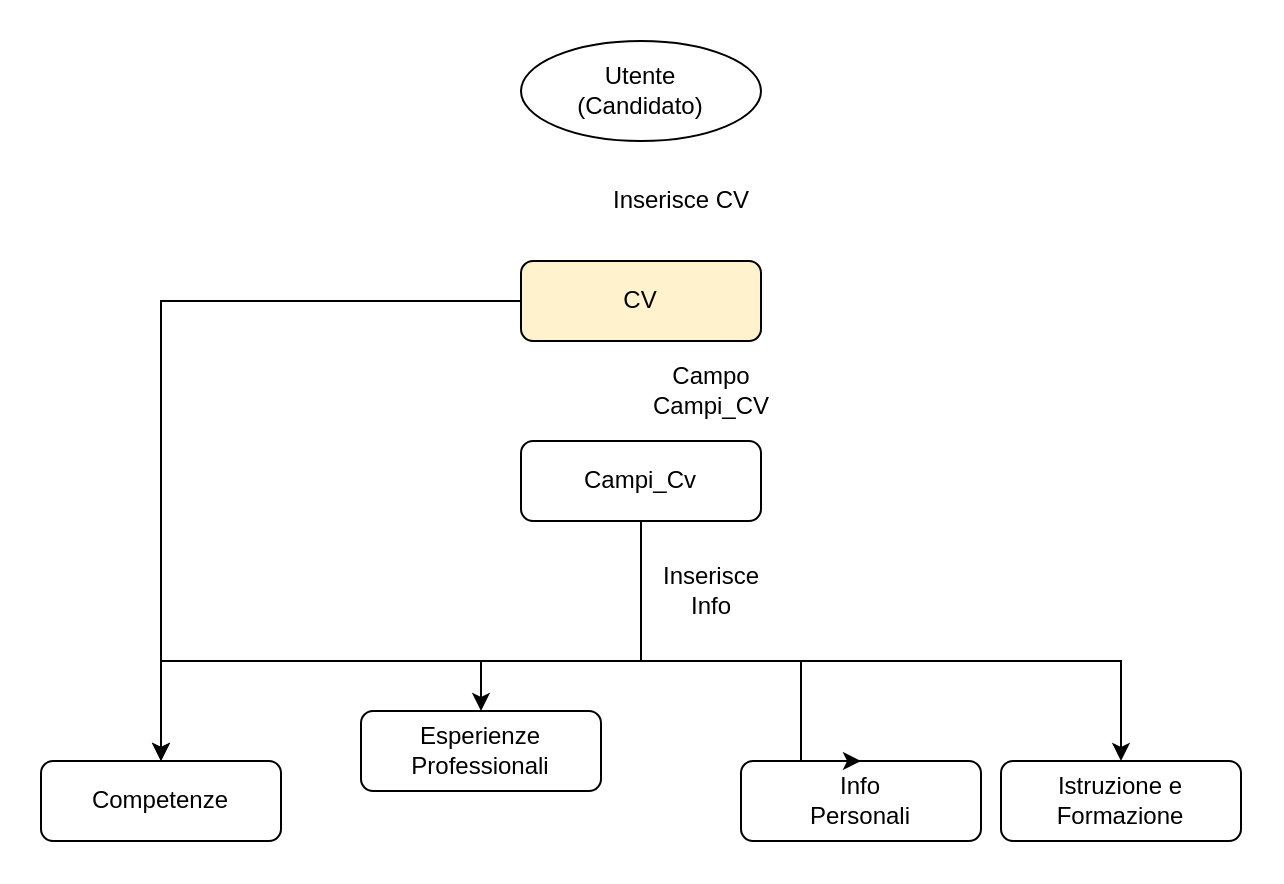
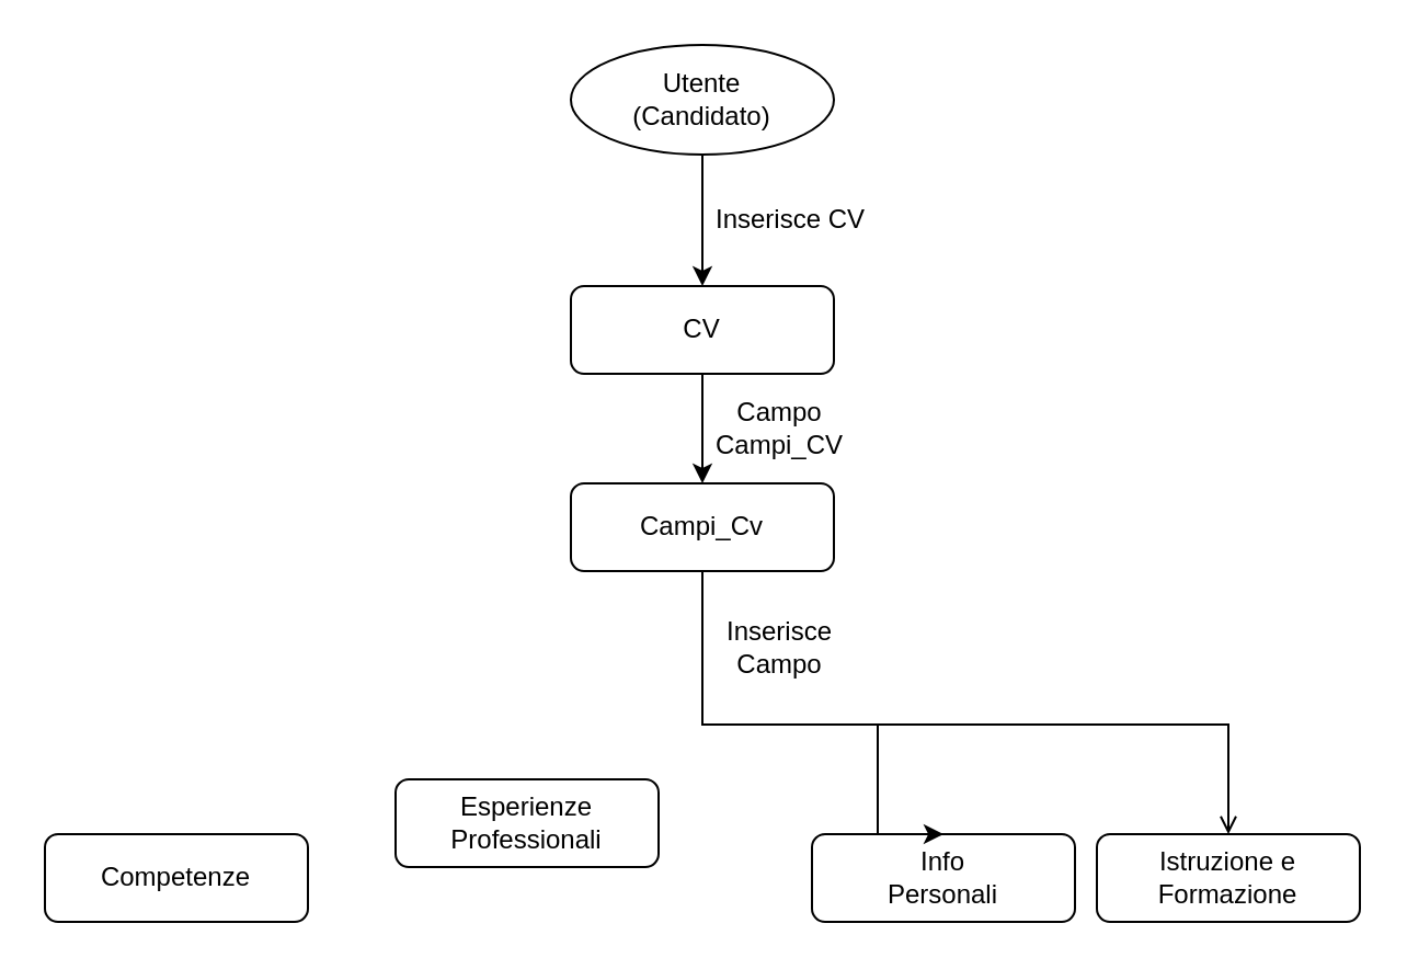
+ <mxCell id="2" style="edgeStyle=orthogonalEdgeStyle;rounded=0;orthogonalLoop=1;jettySize=auto;html=1;entryX=0.5;entryY=0;entryDx=0;entryDy=0;" edge="1" parent="1" source="3" target="5"><mxGeometry relative="1" as="geometry" /></mxCell>
- <mxCell id="6" value="Inserisce CV" style="text;html=1;align=center;verticalAlign=middle;resizable=0;points=[];autosize=1;" vertex="1" parent="1"><mxGeometry x="300" y="90" width="80" height="20" as="geometry" /></mxCell>
+ <mxCell id="6" value="Inserisce CV" style="text;html=1;align=center;verticalAlign=middle;resizable=0;points=[];autosize=1;" vertex="1" parent="1"><mxGeometry x="320" y="90" width="80" height="20" as="geometry" /></mxCell>
- <mxCell id="4" style="edgeStyle=orthogonalEdgeStyle;rounded=0;orthogonalLoop=1;jettySize=auto;html=1;" edge="1" parent="1" source="5" target="15"><mxGeometry relative="1" as="geometry" /></mxCell>
+ <mxCell id="4" style="edgeStyle=orthogonalEdgeStyle;rounded=0;orthogonalLoop=1;jettySize=auto;html=1;entryX=0.5;entryY=0;entryDx=0;entryDy=0;" edge="1" parent="1" source="5" target="13"><mxGeometry relative="1" as="geometry" /></mxCell>
- <mxCell id="5" value="CV" style="rounded=1;whiteSpace=wrap;html=1;fillColor=#fff2cc;" vertex="1" parent="1"><mxGeometry x="260" y="130" width="120" height="40" as="geometry" /></mxCell>
+ <mxCell id="5" value="CV" style="rounded=1;whiteSpace=wrap;html=1;" vertex="1" parent="1"><mxGeometry x="260" y="130" width="120" height="40" as="geometry" /></mxCell>
- <mxCell id="17" value="Inserisce&lt;br&gt;Info" style="text;html=1;align=center;verticalAlign=middle;resizable=0;points=[];autosize=1;" vertex="1" parent="1"><mxGeometry x="325" y="280" width="60" height="30" as="geometry" /></mxCell>
+ <mxCell id="17" value="Inserisce&lt;br&gt;Campo" style="text;html=1;align=center;verticalAlign=middle;resizable=0;points=[];autosize=1;" vertex="1" parent="1"><mxGeometry x="325" y="280" width="60" height="30" as="geometry" /></mxCell>
- <mxCell id="9" style="edgeStyle=orthogonalEdgeStyle;rounded=0;orthogonalLoop=1;jettySize=auto;html=1;" edge="1" parent="1" source="13" target="15"><mxGeometry relative="1" as="geometry"><Array as="points"><mxPoint x="320" y="330" /><mxPoint x="80" y="330" /></Array></mxGeometry></mxCell>
- <mxCell id="10" style="edgeStyle=orthogonalEdgeStyle;rounded=0;orthogonalLoop=1;jettySize=auto;html=1;entryX=0.5;entryY=0;entryDx=0;entryDy=0;" edge="1" parent="1" source="13" target="8"><mxGeometry relative="1" as="geometry"><Array as="points"><mxPoint x="320" y="330" /><mxPoint x="240" y="330" /></Array></mxGeometry></mxCell>
- <mxCell id="12" style="edgeStyle=orthogonalEdgeStyle;rounded=0;orthogonalLoop=1;jettySize=auto;html=1;" edge="1" parent="1" source="13" target="16"><mxGeometry relative="1" as="geometry"><Array as="points"><mxPoint x="320" y="330" /><mxPoint x="560" y="330" /></Array></mxGeometry></mxCell>
+ <mxCell id="12" style="edgeStyle=orthogonalEdgeStyle;rounded=0;orthogonalLoop=1;jettySize=auto;html=1;endArrow=open;" edge="1" parent="1" source="13" target="16"><mxGeometry relative="1" as="geometry"><Array as="points"><mxPoint x="320" y="330" /><mxPoint x="560" y="330" /></Array></mxGeometry></mxCell>
